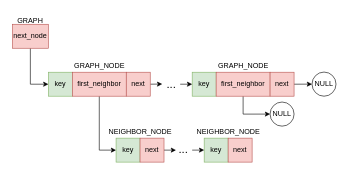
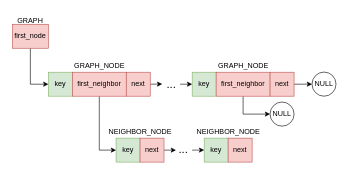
- <mxCell id="3" value="next_node" style="rounded=0;whiteSpace=wrap;html=1;fillColor=#f8cecc;strokeColor=#b85450;" vertex="1" parent="1"><mxGeometry x="20" y="40" width="60" height="40" as="geometry" /></mxCell>
+ <mxCell id="3" value="first_node" style="rounded=0;whiteSpace=wrap;html=1;fillColor=#f8cecc;strokeColor=#b85450;" vertex="1" parent="1"><mxGeometry x="20" y="40" width="60" height="40" as="geometry" /></mxCell>
